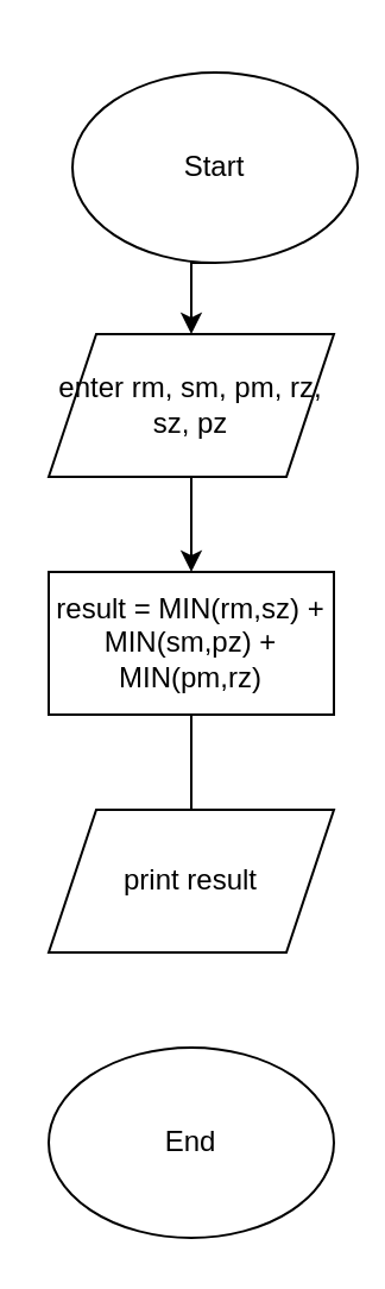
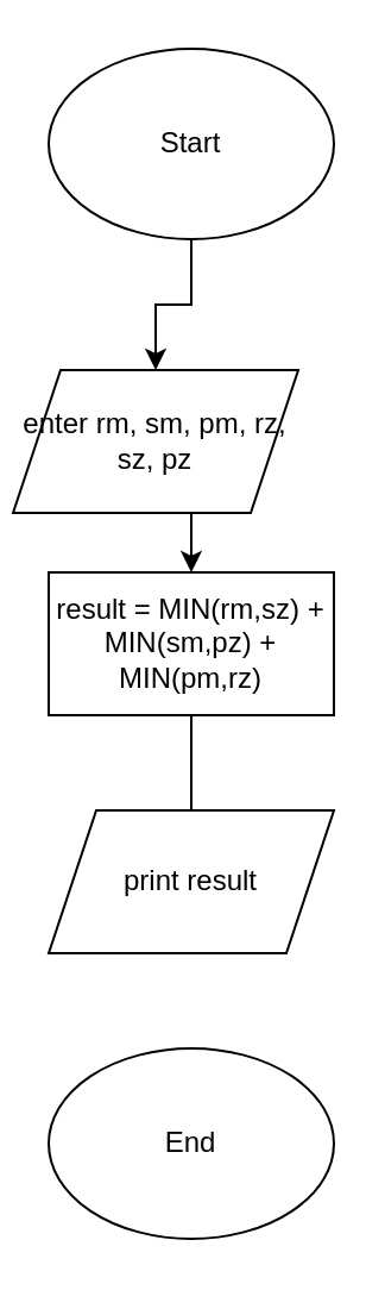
- <mxCell id="3" value="Start" style="ellipse;whiteSpace=wrap;html=1;" vertex="1" parent="1"><mxGeometry x="30" y="30" width="120" height="80" as="geometry" /></mxCell>
+ <mxCell id="3" value="Start" style="ellipse;whiteSpace=wrap;html=1;" vertex="1" parent="1"><mxGeometry x="20" width="120" height="80" as="geometry" y="20" /></mxCell>
- <mxCell id="5" value="enter rm, sm, pm, rz, sz, pz" style="shape=parallelogram;perimeter=parallelogramPerimeter;whiteSpace=wrap;html=1;fixedSize=1;" vertex="1" parent="1"><mxGeometry x="20" y="140" width="120" height="60" as="geometry" /></mxCell>
+ <mxCell id="5" value="enter rm, sm, pm, rz, sz, pz" style="shape=parallelogram;perimeter=parallelogramPerimeter;whiteSpace=wrap;html=1;fixedSize=1;" vertex="1" parent="1"><mxGeometry x="5" y="155" width="120" height="60" as="geometry" /></mxCell>
